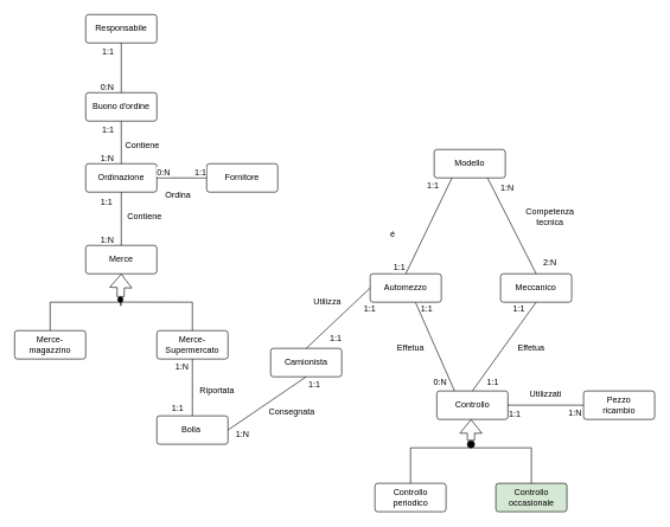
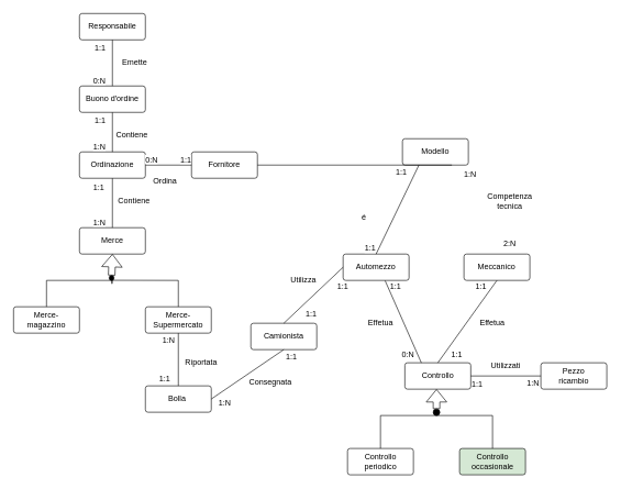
+ <mxCell id="58" value="&lt;font style=&quot;font-size: 12px&quot;&gt;Emette&lt;/font&gt;" style="text;html=1;strokeColor=none;fillColor=none;align=center;verticalAlign=middle;whiteSpace=wrap;rounded=0;" parent="1" vertex="1"><mxGeometry x="174" y="80" width="60" height="30" as="geometry" /></mxCell>
- <mxCell id="69" value="" style="endArrow=none;html=1;rounded=0;fontSize=12;exitX=0.75;exitY=1;exitDx=0;exitDy=0;entryX=0.5;entryY=0;entryDx=0;entryDy=0;" parent="1" source="13" target="14" edge="1"><mxGeometry width="50" height="50" relative="1" as="geometry"><mxPoint x="450" y="440" as="sourcePoint" /><mxPoint x="500" y="390" as="targetPoint" /></mxGeometry></mxCell>
+ <mxCell id="69" value="" style="endArrow=none;html=1;rounded=0;fontSize=12;exitX=0.75;exitY=1;exitDx=0;exitDy=0;" parent="1" source="13" target="6" edge="1"><mxGeometry width="50" height="50" relative="1" as="geometry"><mxPoint x="450" y="440" as="sourcePoint" /><mxPoint x="500" y="390" as="targetPoint" /></mxGeometry></mxCell>
